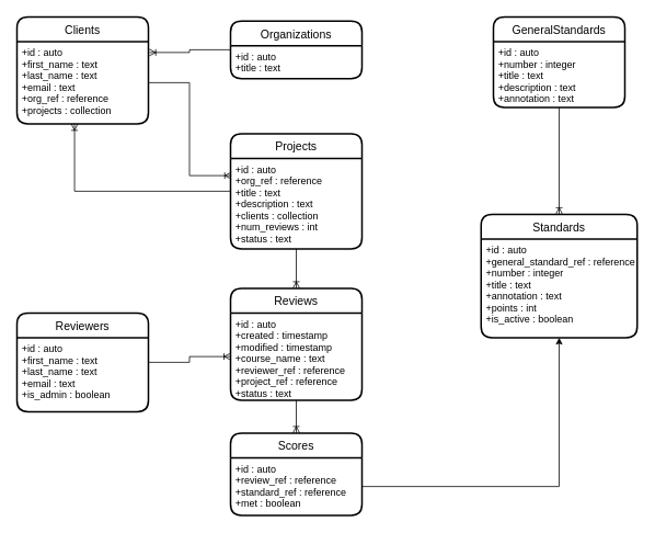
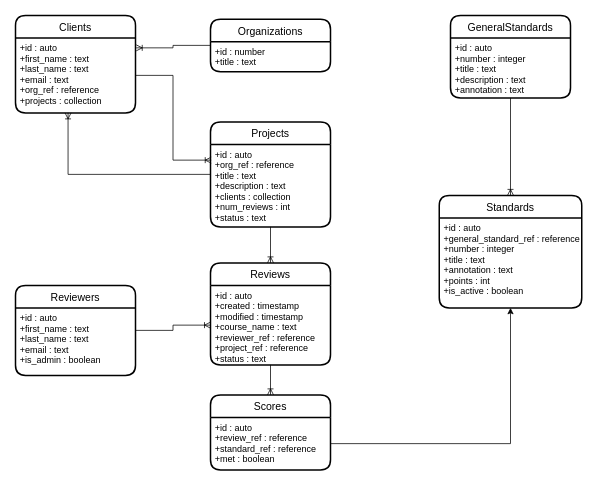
- <mxCell id="16" value="+id : auto&#10;+title : text&#10;" style="align=left;strokeColor=none;fillColor=none;spacingLeft=4;fontSize=12;verticalAlign=top;resizable=0;rotatable=0;part=1;" parent="15" vertex="1"><mxGeometry y="30" width="160" height="40" as="geometry" /></mxCell>
+ <mxCell id="16" value="+id : number&#10;+title : text&#10;" style="align=left;strokeColor=none;fillColor=none;spacingLeft=4;fontSize=12;verticalAlign=top;resizable=0;rotatable=0;part=1;" parent="15" vertex="1"><mxGeometry y="30" width="160" height="40" as="geometry" /></mxCell>
